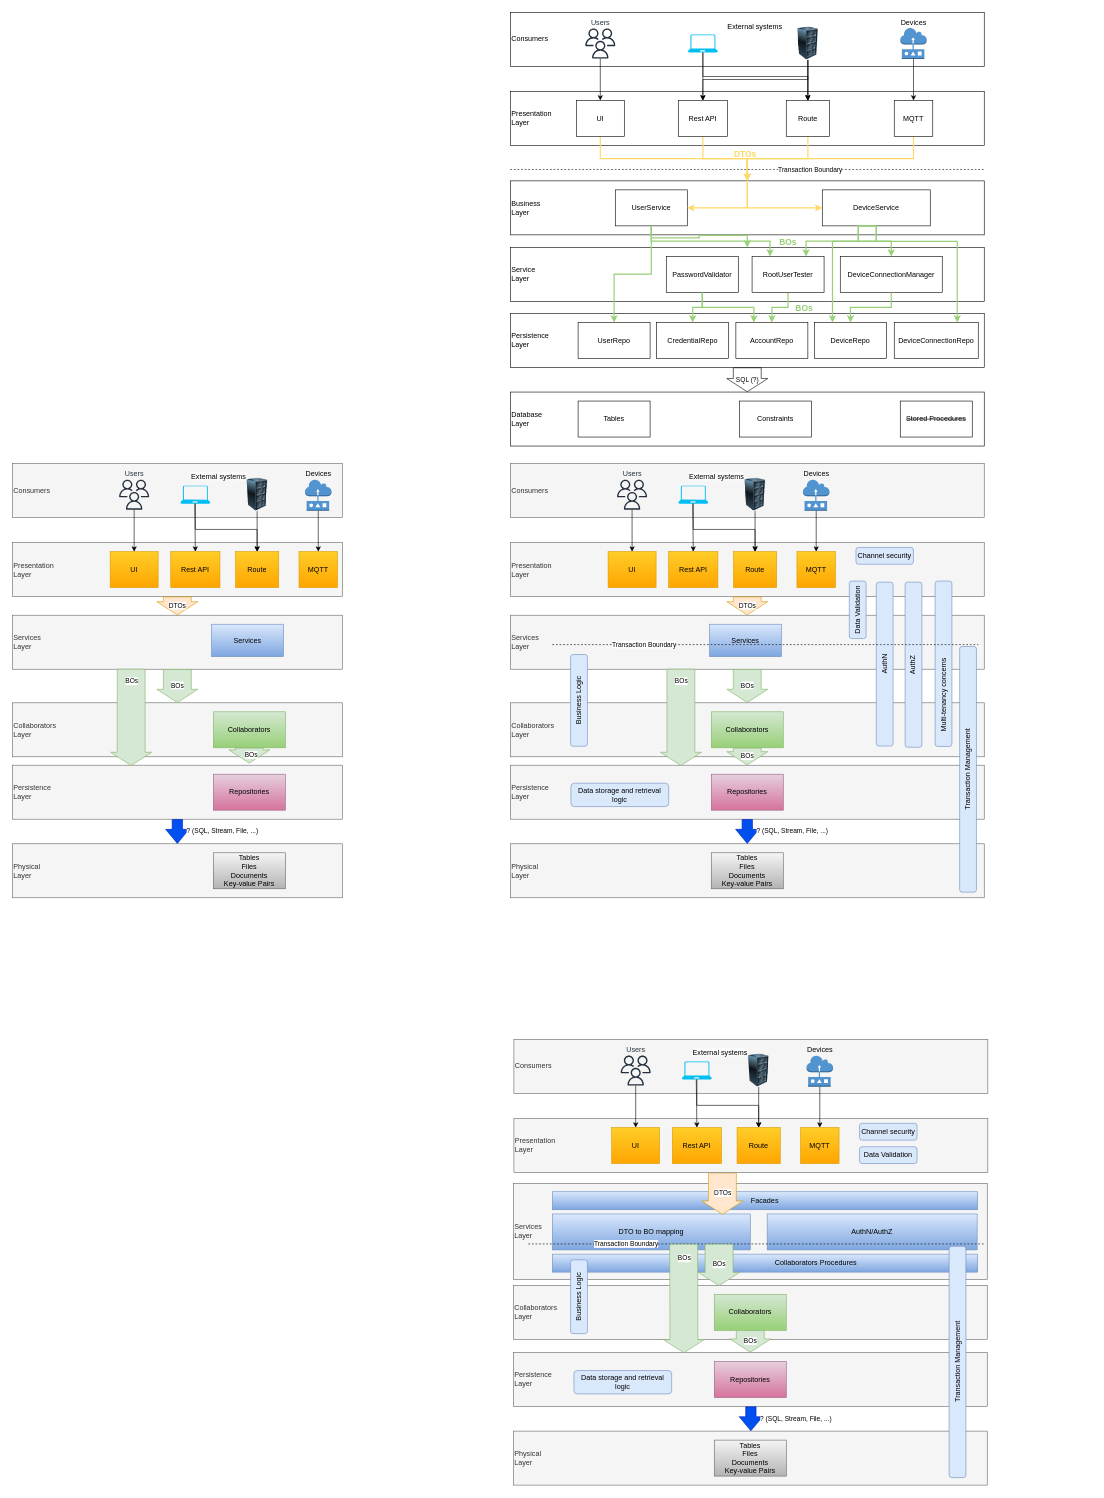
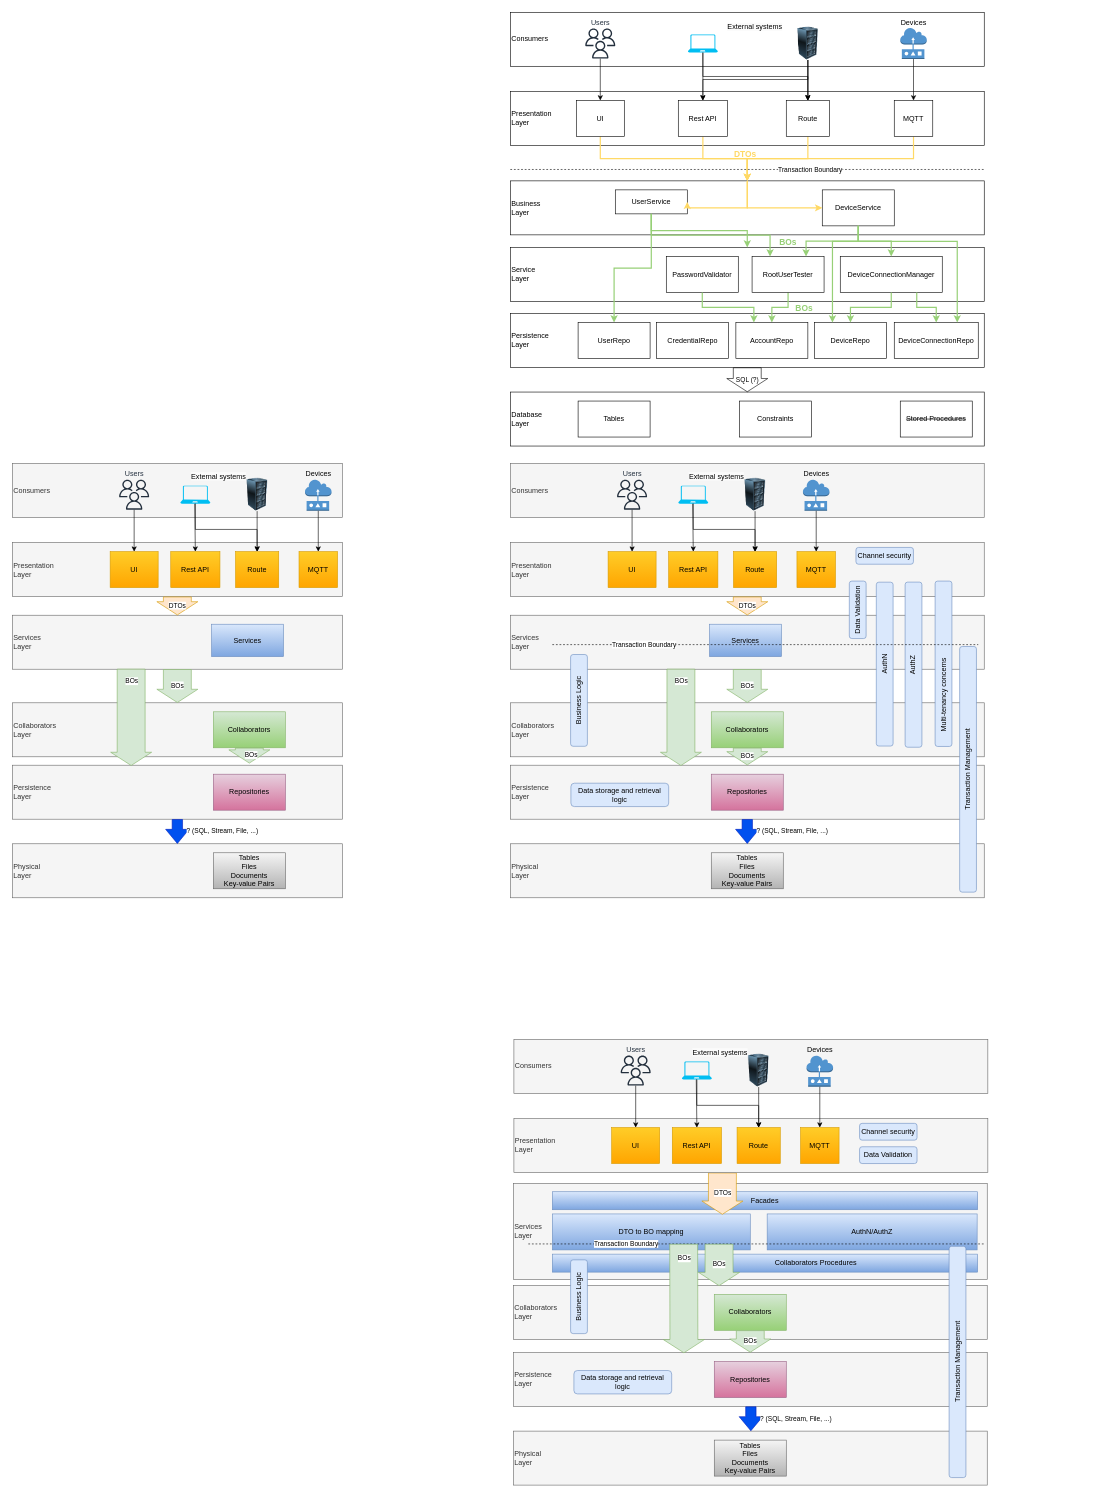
- <mxCell id="29" value="UserService" style="rounded=0;whiteSpace=wrap;html=1;" vertex="1" parent="1"><mxGeometry x="1025" y="316" width="120" height="60" as="geometry" /></mxCell>
+ <mxCell id="29" value="UserService" style="rounded=0;whiteSpace=wrap;html=1;" vertex="1" parent="1"><mxGeometry x="1025" y="316" width="120" height="40" as="geometry" /></mxCell>
- <mxCell id="32" value="DeviceService" style="rounded=0;whiteSpace=wrap;html=1;" vertex="1" parent="1"><mxGeometry x="1370" y="316" width="180" height="60" as="geometry" /></mxCell>
+ <mxCell id="32" value="DeviceService" style="rounded=0;whiteSpace=wrap;html=1;" vertex="1" parent="1"><mxGeometry x="1370" y="316" width="120" height="60" as="geometry" /></mxCell>
+ <mxCell id="48" value="" style="edgeStyle=orthogonalEdgeStyle;rounded=0;orthogonalLoop=1;jettySize=auto;html=1;entryX=0.5;entryY=0;entryDx=0;entryDy=0;exitX=0.75;exitY=1;exitDx=0;exitDy=0;fontStyle=1;strokeColor=#97D077;strokeWidth=2;" edge="1" parent="1" source="35" target="39"><mxGeometry relative="1" as="geometry"><mxPoint x="1495" y="497" as="sourcePoint" /><mxPoint x="1427" y="547" as="targetPoint" /></mxGeometry></mxCell>
- <mxCell id="46" value="" style="edgeStyle=orthogonalEdgeStyle;rounded=0;orthogonalLoop=1;jettySize=auto;html=1;entryX=0.5;entryY=0;entryDx=0;entryDy=0;exitX=0.5;exitY=1;exitDx=0;exitDy=0;strokeColor=#97D077;strokeWidth=2;" edge="1" parent="1" source="30" target="31"><mxGeometry relative="1" as="geometry"><mxPoint x="1180" y="497" as="sourcePoint" /><mxPoint x="1266" y="547" as="targetPoint" /></mxGeometry></mxCell>
